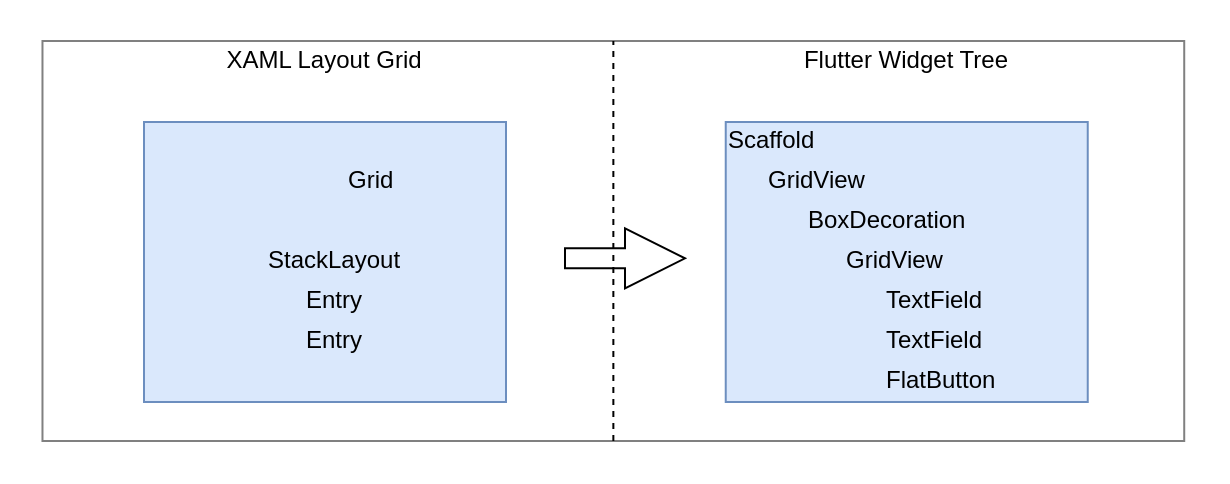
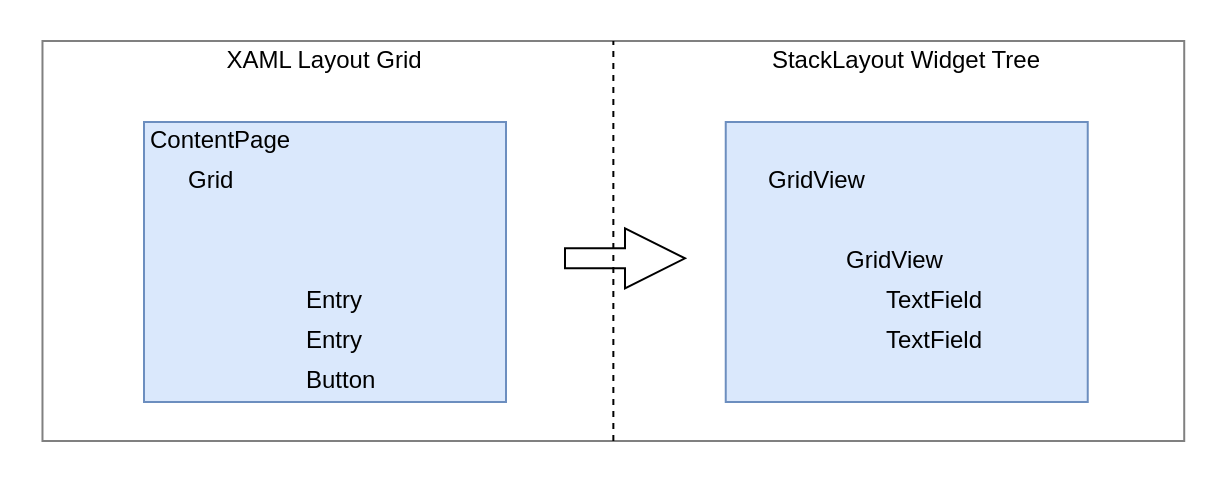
- <mxCell id="6" value="Flutter Widget Tree" style="text;html=1;strokeColor=none;fillColor=none;align=center;verticalAlign=middle;whiteSpace=wrap;rounded=0;" vertex="1" parent="1"><mxGeometry x="312.87" y="20" width="280" height="20" as="geometry" /></mxCell>
+ <mxCell id="6" value="StackLayout Widget Tree" style="text;html=1;strokeColor=none;fillColor=none;align=center;verticalAlign=middle;whiteSpace=wrap;rounded=0;" vertex="1" parent="1"><mxGeometry x="312.87" y="20" width="280" height="20" as="geometry" /></mxCell>
+ <mxCell id="8" value="ContentPage" style="text;html=1;align=left;verticalAlign=middle;resizable=0;points=[];autosize=1;" vertex="1" parent="1"><mxGeometry x="72.5" y="60" width="90" height="20" as="geometry" /></mxCell>
- <mxCell id="15" value="Scaffold" style="text;html=1;align=left;verticalAlign=middle;resizable=0;points=[];autosize=1;" vertex="1" parent="1"><mxGeometry x="362.37" y="60" width="60" height="20" as="geometry" /></mxCell>
- <mxCell id="9" value="Grid" style="text;html=1;align=left;verticalAlign=middle;resizable=0;points=[];autosize=1;" vertex="1" parent="1"><mxGeometry x="172.185" y="80" width="40" height="20" as="geometry" /></mxCell>
+ <mxCell id="9" value="Grid" style="text;html=1;align=left;verticalAlign=middle;resizable=0;points=[];autosize=1;" vertex="1" parent="1"><mxGeometry x="92.185" y="80" width="40" height="20" as="geometry" /></mxCell>
- <mxCell id="17" value="BoxDecoration" style="text;html=1;align=left;verticalAlign=middle;resizable=0;points=[];autosize=1;" vertex="1" parent="1"><mxGeometry x="401.74" y="100" width="90" height="20" as="geometry" /></mxCell>
- <mxCell id="10" value="StackLayout" style="text;html=1;align=left;verticalAlign=middle;resizable=0;points=[];autosize=1;" vertex="1" parent="1"><mxGeometry x="131.555" y="120" width="80" height="20" as="geometry" /></mxCell>
+ <mxCell id="13" value="Button" style="text;html=1;align=left;verticalAlign=middle;resizable=0;points=[];autosize=1;" vertex="1" parent="1"><mxGeometry x="151.24" y="180" width="50" height="20" as="geometry" /></mxCell>
- <mxCell id="21" value="FlatButton" style="text;html=1;align=left;verticalAlign=middle;resizable=0;points=[];autosize=1;" vertex="1" parent="1"><mxGeometry x="441.11" y="180" width="70" height="20" as="geometry" /></mxCell>
